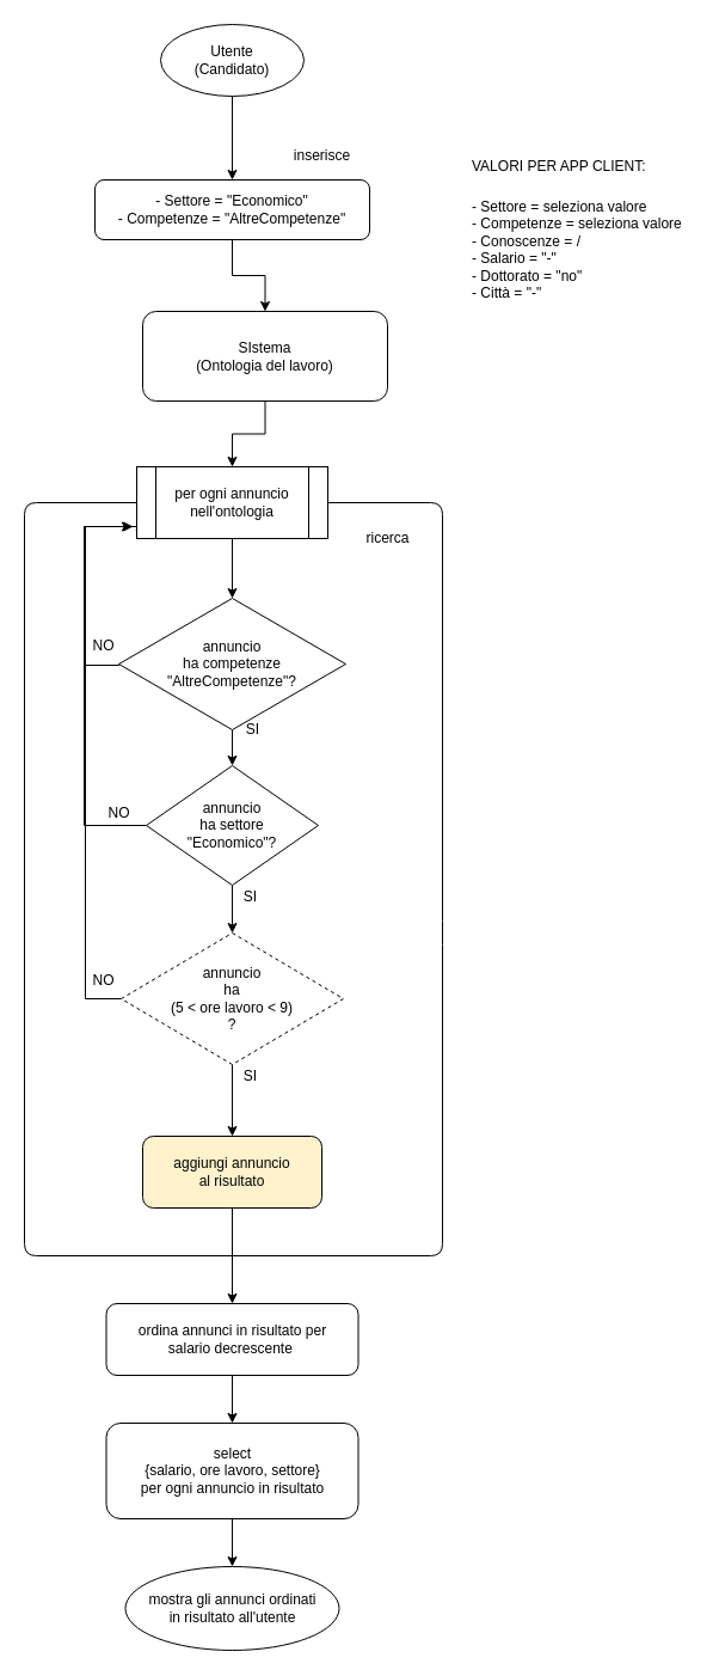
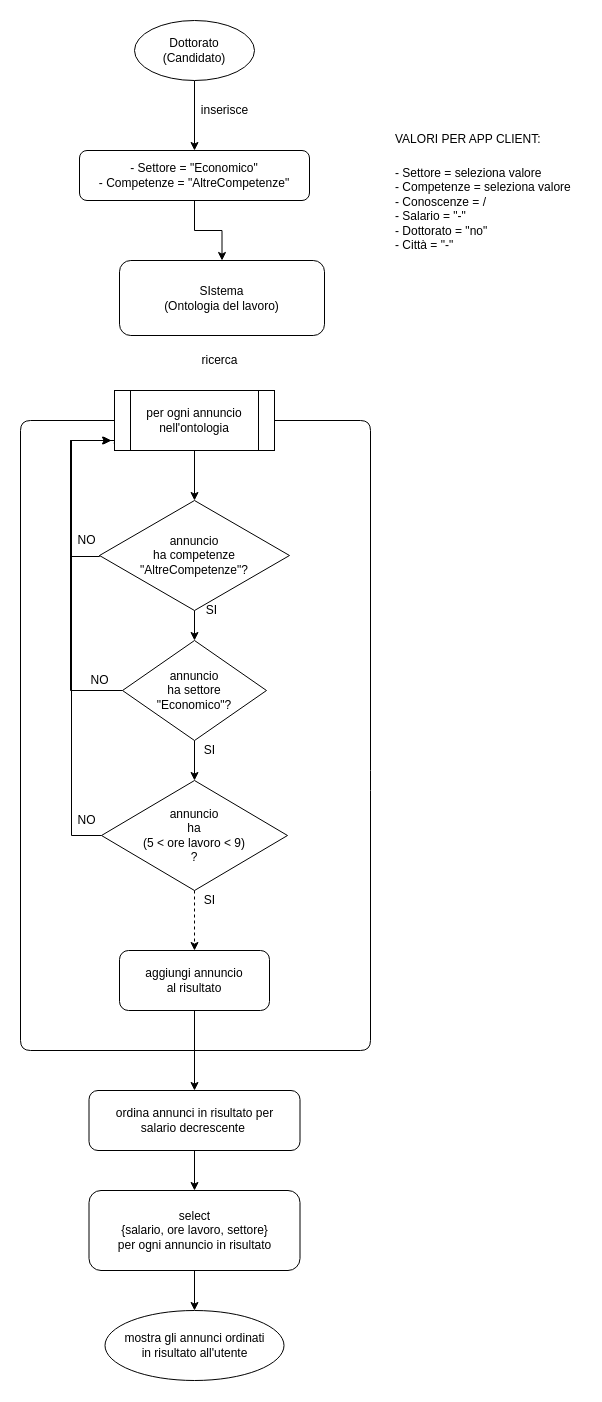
- <mxCell id="3" value="Utente&lt;br&gt;(Candidato)" style="ellipse;whiteSpace=wrap;html=1;" parent="1" vertex="1"><mxGeometry x="134" y="20" width="120" height="60" as="geometry" /></mxCell>
+ <mxCell id="3" value="Dottorato&lt;br&gt;(Candidato)" style="ellipse;whiteSpace=wrap;html=1;" parent="1" vertex="1"><mxGeometry x="134" y="20" width="120" height="60" as="geometry" /></mxCell>
- <mxCell id="4" value="inserisce" style="text;html=1;align=center;verticalAlign=middle;resizable=0;points=[];autosize=1;" parent="1" vertex="1"><mxGeometry x="239" y="120" width="60" height="20" as="geometry" /></mxCell>
+ <mxCell id="4" value="inserisce" style="text;html=1;align=center;verticalAlign=middle;resizable=0;points=[];autosize=1;" parent="1" vertex="1"><mxGeometry x="194" y="100" width="60" height="20" as="geometry" /></mxCell>
- <mxCell id="10" style="edgeStyle=orthogonalEdgeStyle;rounded=0;orthogonalLoop=1;jettySize=auto;html=1;entryX=0.5;entryY=0;entryDx=0;entryDy=0;" parent="1" source="11" target="14" edge="1"><mxGeometry relative="1" as="geometry" /></mxCell>
- <mxCell id="12" value="ricerca" style="text;html=1;align=center;verticalAlign=middle;resizable=0;points=[];autosize=1;" parent="1" vertex="1"><mxGeometry x="299" y="440" width="50" height="20" as="geometry" /></mxCell>
+ <mxCell id="12" value="ricerca" style="text;html=1;align=center;verticalAlign=middle;resizable=0;points=[];autosize=1;" parent="1" vertex="1"><mxGeometry x="194" y="350" width="50" height="20" as="geometry" /></mxCell>
- <mxCell id="25" value="&lt;span&gt;annuncio&lt;br&gt;ha &lt;br&gt;(5 &amp;lt; ore lavoro&amp;nbsp;&lt;/span&gt;&amp;lt; 9)&lt;span&gt;&lt;br&gt;?&lt;/span&gt;" style="rhombus;whiteSpace=wrap;html=1;dashed=1;" parent="1" vertex="1"><mxGeometry x="101" y="780" width="186" height="110" as="geometry" /></mxCell>
+ <mxCell id="25" value="&lt;span&gt;annuncio&lt;br&gt;ha &lt;br&gt;(5 &amp;lt; ore lavoro&amp;nbsp;&lt;/span&gt;&amp;lt; 9)&lt;span&gt;&lt;br&gt;?&lt;/span&gt;" style="rhombus;whiteSpace=wrap;html=1;" parent="1" vertex="1"><mxGeometry x="101" y="780" width="186" height="110" as="geometry" /></mxCell>
- <mxCell id="24" style="edgeStyle=orthogonalEdgeStyle;rounded=0;orthogonalLoop=1;jettySize=auto;html=1;" parent="1" source="25" target="27" edge="1"><mxGeometry relative="1" as="geometry" /></mxCell>
+ <mxCell id="24" style="edgeStyle=orthogonalEdgeStyle;rounded=0;orthogonalLoop=1;jettySize=auto;html=1;dashed=1;" parent="1" source="25" target="27" edge="1"><mxGeometry relative="1" as="geometry" /></mxCell>
- <mxCell id="27" value="aggiungi annuncio&lt;br&gt;al risultato" style="rounded=1;whiteSpace=wrap;html=1;fillColor=#fff2cc;" parent="1" vertex="1"><mxGeometry x="119" y="950" width="150" height="60" as="geometry" /></mxCell>
+ <mxCell id="27" value="aggiungi annuncio&lt;br&gt;al risultato" style="rounded=1;whiteSpace=wrap;html=1;" parent="1" vertex="1"><mxGeometry x="119" y="950" width="150" height="60" as="geometry" /></mxCell>
